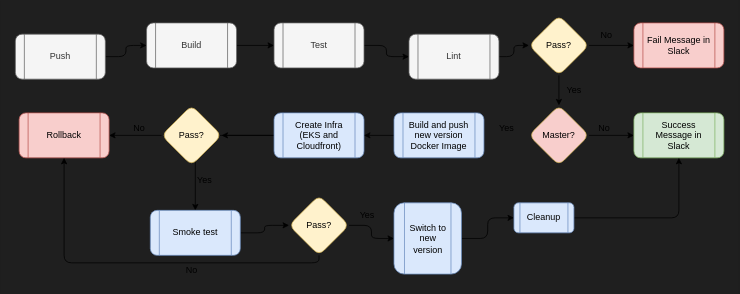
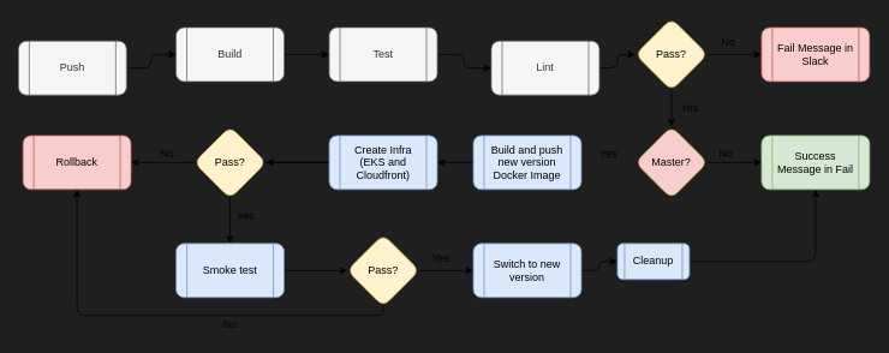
- <mxCell id="15" value="Success Message in Slack" style="shape=process;whiteSpace=wrap;html=1;backgroundOutline=1;fillColor=#d5e8d4;strokeColor=#82b366;fontColor=#000000;rounded=1;" parent="1" vertex="1"><mxGeometry x="845" y="150" width="120" height="60" as="geometry" /></mxCell>
+ <mxCell id="15" value="Success Message in Fail" style="shape=process;whiteSpace=wrap;html=1;backgroundOutline=1;fillColor=#d5e8d4;strokeColor=#82b366;fontColor=#000000;rounded=1;" parent="1" vertex="1"><mxGeometry x="845" y="150" width="120" height="60" as="geometry" /></mxCell>
- <mxCell id="29" value="Smoke test" style="shape=process;whiteSpace=wrap;html=1;backgroundOutline=1;fillColor=#dae8fc;strokeColor=#6c8ebf;fontColor=#000000;rounded=1;" parent="1" vertex="1"><mxGeometry x="200" y="280" width="120" height="60" as="geometry" /></mxCell>
+ <mxCell id="29" value="Smoke test" style="shape=process;whiteSpace=wrap;html=1;backgroundOutline=1;fillColor=#dae8fc;strokeColor=#6c8ebf;fontColor=#000000;rounded=1;" parent="1" vertex="1"><mxGeometry x="195" y="270" width="120" height="60" as="geometry" /></mxCell>
- <mxCell id="34" value="Switch to new version" style="shape=process;whiteSpace=wrap;html=1;backgroundOutline=1;fillColor=#dae8fc;strokeColor=#6c8ebf;fontColor=#000000;rounded=1;" parent="1" vertex="1"><mxGeometry x="525" y="270" width="90" height="95" as="geometry" /></mxCell>
+ <mxCell id="34" value="Switch to new version" style="shape=process;whiteSpace=wrap;html=1;backgroundOutline=1;fillColor=#dae8fc;strokeColor=#6c8ebf;fontColor=#000000;rounded=1;" parent="1" vertex="1"><mxGeometry x="525" y="270" width="120" height="60" as="geometry" /></mxCell>
